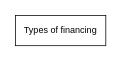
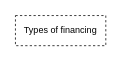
- <mxCell id="2" value="Types of financing" style="rounded=0;whiteSpace=wrap;html=1;" vertex="1" parent="1"><mxGeometry x="20" width="120" height="40" as="geometry" y="20" /></mxCell>
+ <mxCell id="2" value="Types of financing" style="rounded=0;whiteSpace=wrap;html=1;dashed=1;" vertex="1" parent="1"><mxGeometry x="20" width="120" height="40" as="geometry" y="20" /></mxCell>
